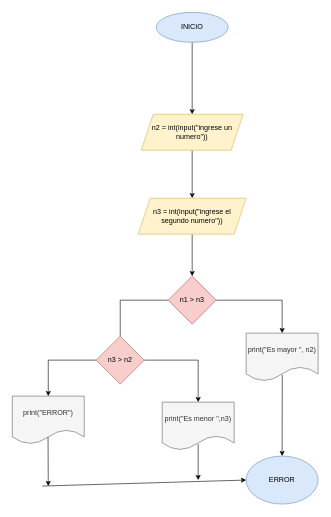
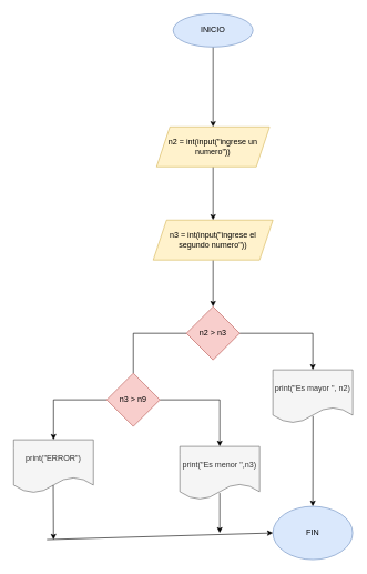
- <mxCell id="10" value="n1 &amp;gt; n3" style="rhombus;whiteSpace=wrap;html=1;fillColor=#f8cecc;strokeColor=#b85450;" vertex="1" parent="1"><mxGeometry x="280" y="460" width="80" height="80" as="geometry" /></mxCell>
+ <mxCell id="10" value="n2 &amp;gt; n3" style="rhombus;whiteSpace=wrap;html=1;fillColor=#f8cecc;strokeColor=#b85450;" vertex="1" parent="1"><mxGeometry x="280" y="460" width="80" height="80" as="geometry" /></mxCell>
- <mxCell id="14" value="n3 &amp;gt; n2" style="rhombus;whiteSpace=wrap;html=1;fillColor=#f8cecc;strokeColor=#b85450;" vertex="1" parent="1"><mxGeometry y="560" width="80" height="80" as="geometry" x="160" /></mxCell>
+ <mxCell id="14" value="n3 &amp;gt; n9" style="rhombus;whiteSpace=wrap;html=1;fillColor=#f8cecc;strokeColor=#b85450;" vertex="1" parent="1"><mxGeometry y="560" width="80" height="80" as="geometry" x="160" /></mxCell>
- <mxCell id="20" value="ERROR" style="ellipse;whiteSpace=wrap;html=1;fillColor=#dae8fc;strokeColor=#6c8ebf;" vertex="1" parent="1"><mxGeometry x="410" y="760" width="120" height="80" as="geometry" /></mxCell>
+ <mxCell id="20" value="FIN" style="ellipse;whiteSpace=wrap;html=1;fillColor=#dae8fc;strokeColor=#6c8ebf;" vertex="1" parent="1"><mxGeometry x="410" y="760" width="120" height="80" as="geometry" /></mxCell>
